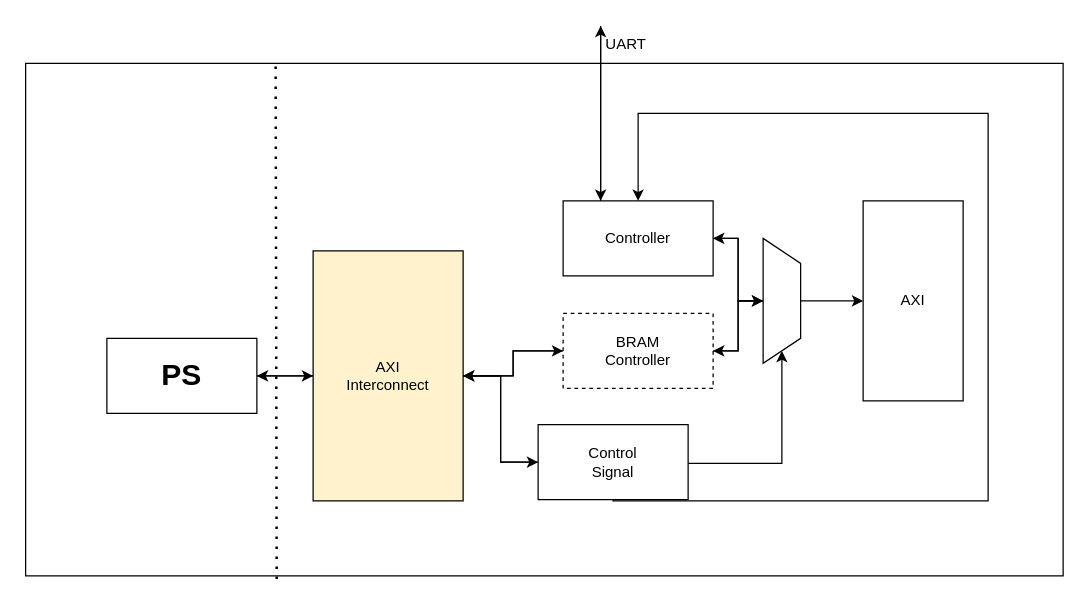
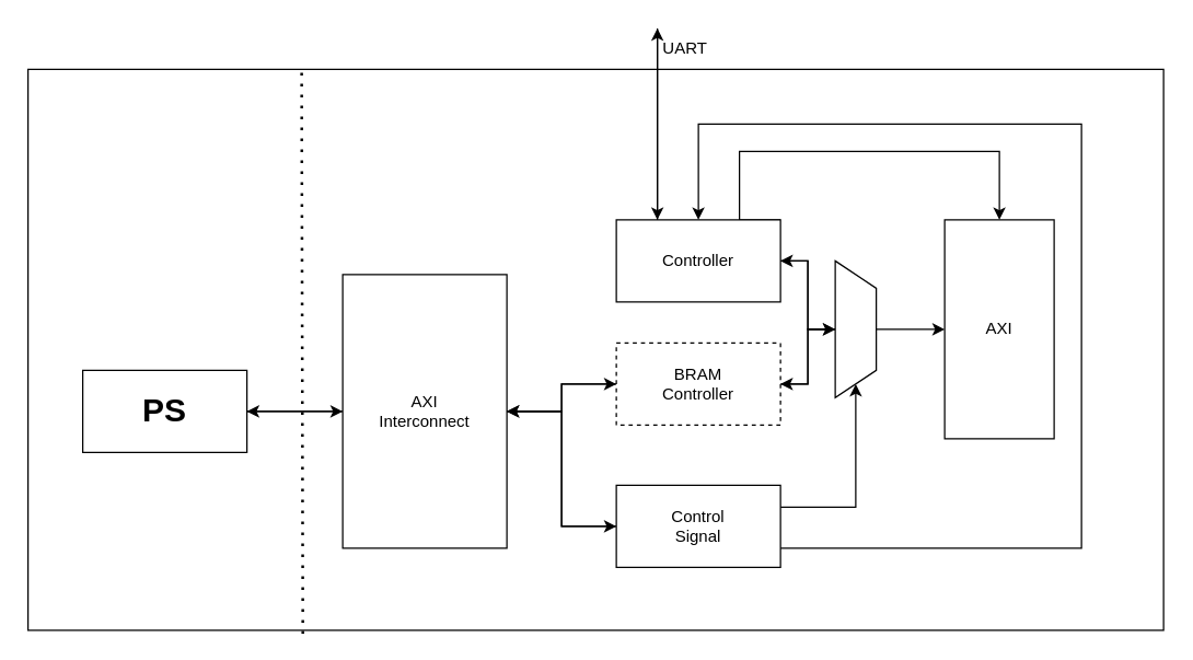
+ <mxCell id="5" style="edgeStyle=orthogonalEdgeStyle;rounded=0;orthogonalLoop=1;jettySize=auto;html=1;exitX=1;exitY=0;exitDx=0;exitDy=0;entryX=0.5;entryY=0;entryDx=0;entryDy=0;" parent="1" source="7" target="3" edge="1"><mxGeometry relative="1" as="geometry"><Array as="points"><mxPoint x="540" y="160" /><mxPoint x="540" y="110" /><mxPoint x="730" y="110" /></Array></mxGeometry></mxCell>
- <mxCell id="17" value="&lt;font style=&quot;font-size: 24px;&quot;&gt;&lt;b&gt;PS&lt;/b&gt;&lt;/font&gt;" style="rounded=0;whiteSpace=wrap;html=1;" parent="1" vertex="1"><mxGeometry x="85" y="270" width="120" height="60" as="geometry" /></mxCell>
+ <mxCell id="17" value="&lt;font style=&quot;font-size: 24px;&quot;&gt;&lt;b&gt;PS&lt;/b&gt;&lt;/font&gt;" style="rounded=0;whiteSpace=wrap;html=1;" parent="1" vertex="1"><mxGeometry x="60" y="270" width="120" height="60" as="geometry" /></mxCell>
- <mxCell id="11" value="AXI&lt;div&gt;Interconnect&lt;/div&gt;" style="rounded=0;whiteSpace=wrap;html=1;fillColor=#fff2cc;" parent="1" vertex="1"><mxGeometry x="250" y="200" width="120" height="200" as="geometry" /></mxCell>
+ <mxCell id="11" value="AXI&lt;div&gt;Interconnect&lt;/div&gt;" style="rounded=0;whiteSpace=wrap;html=1;" parent="1" vertex="1"><mxGeometry x="250" y="200" width="120" height="200" as="geometry" /></mxCell>
- <mxCell id="15" value="Control&lt;div&gt;Signal&lt;/div&gt;" style="rounded=0;whiteSpace=wrap;html=1;" parent="1" vertex="1"><mxGeometry x="430" y="339" width="120" height="60" as="geometry" /></mxCell>
+ <mxCell id="15" value="Control&lt;div&gt;Signal&lt;/div&gt;" style="rounded=0;whiteSpace=wrap;html=1;" parent="1" vertex="1"><mxGeometry x="450" y="354" width="120" height="60" as="geometry" /></mxCell>
